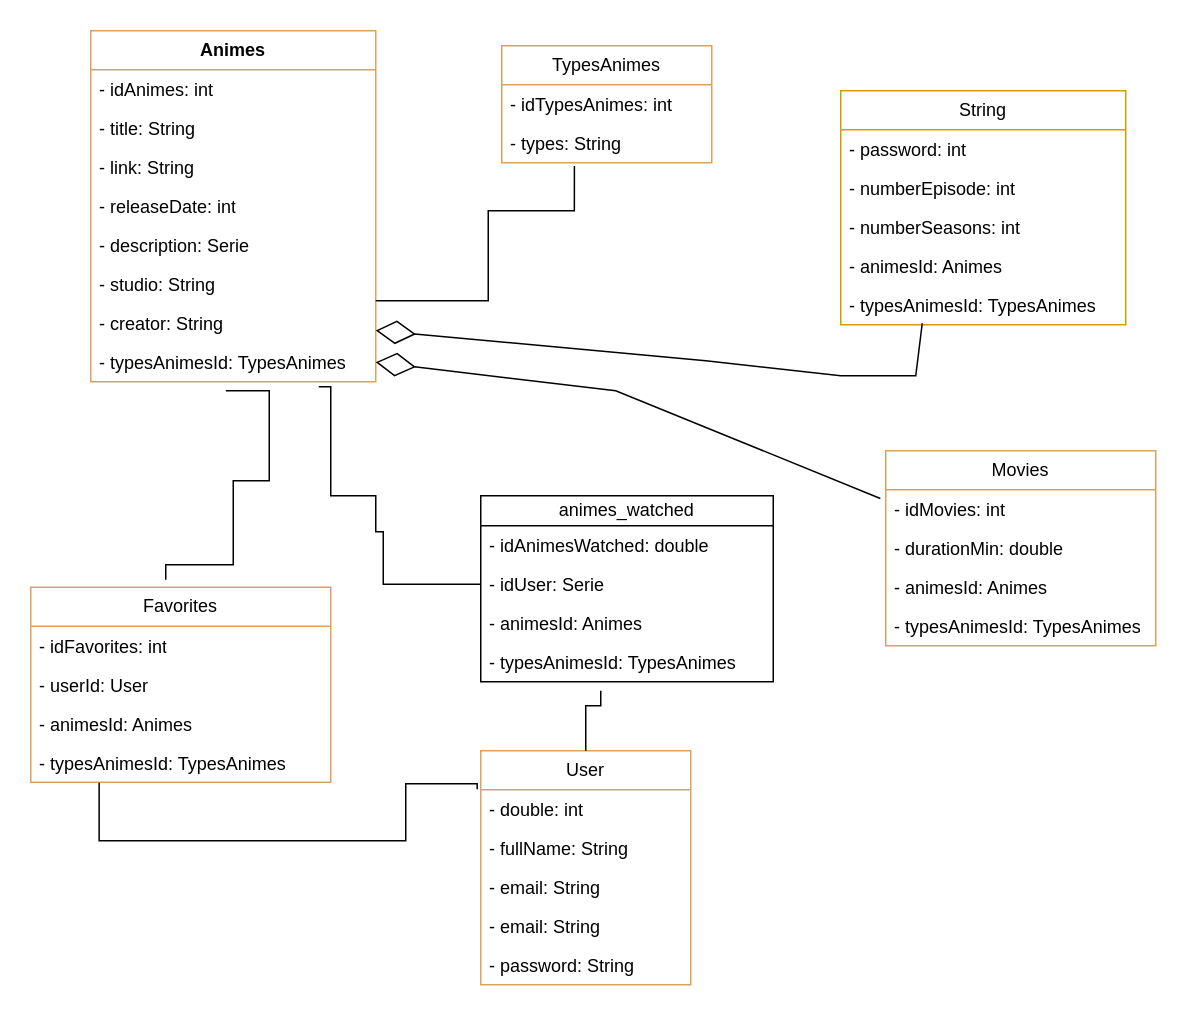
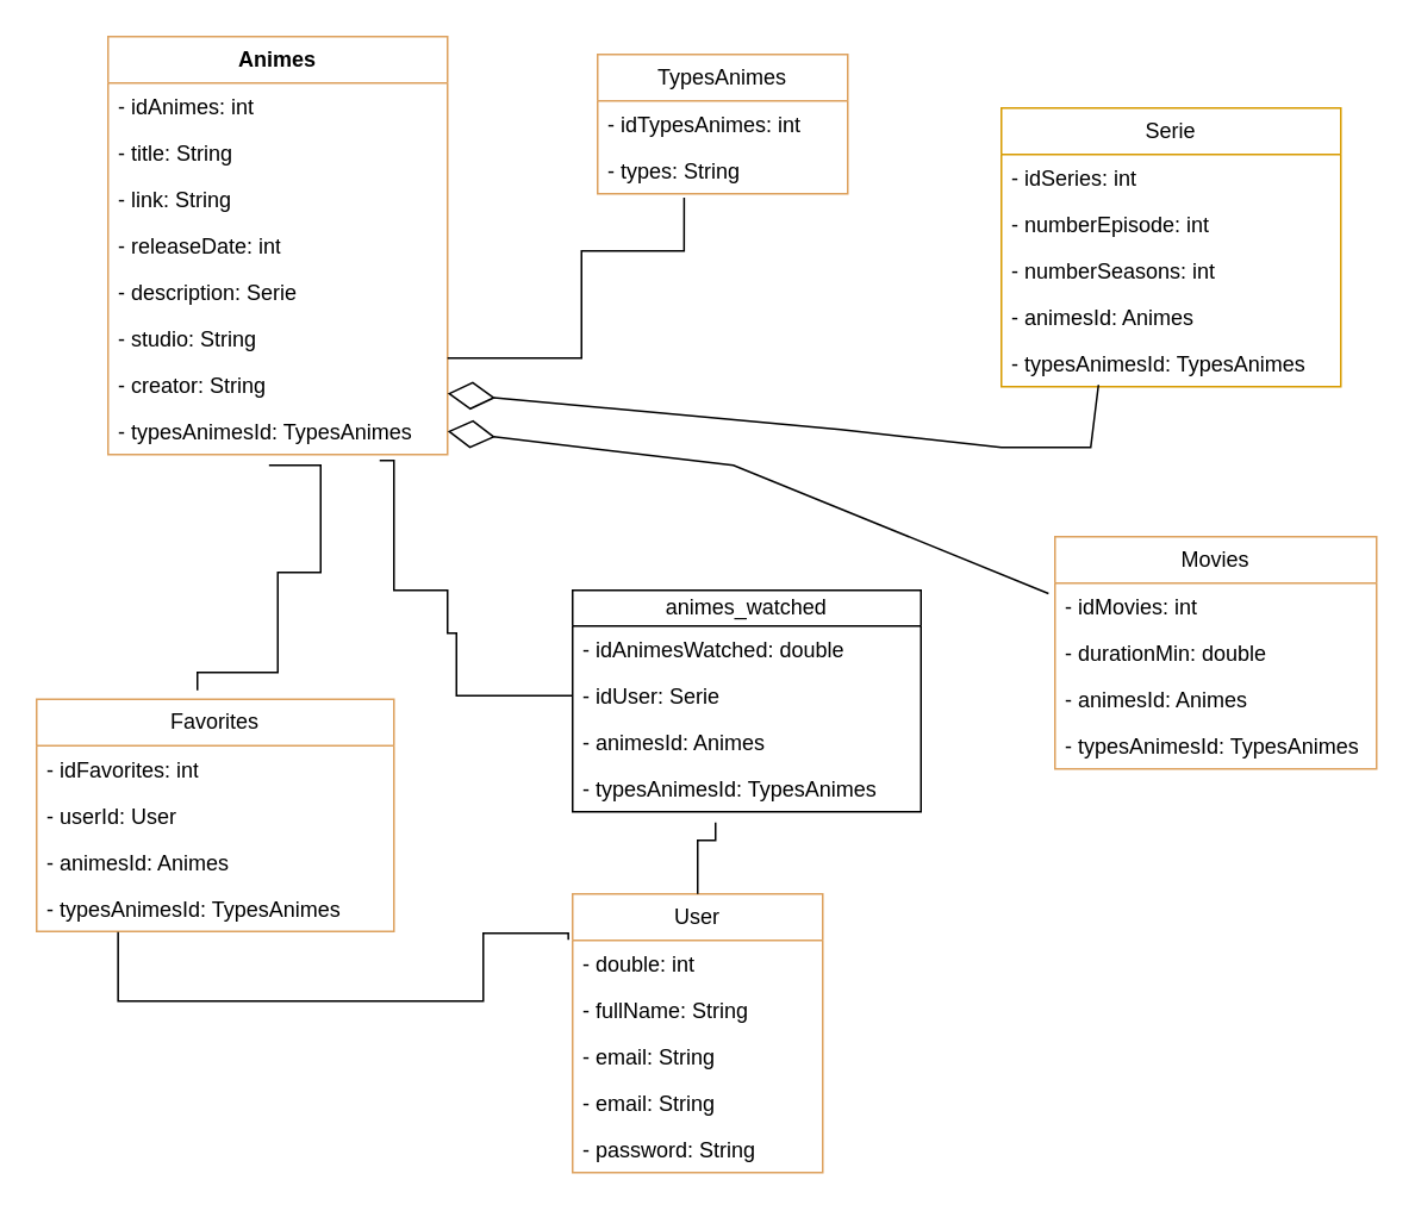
- <mxCell id="11" value="String" style="swimlane;fontStyle=0;childLayout=stackLayout;horizontal=1;startSize=26;fillColor=none;horizontalStack=0;resizeParent=1;resizeParentMax=0;resizeLast=0;collapsible=1;marginBottom=0;whiteSpace=wrap;html=1;strokeColor=#d79b00;labelBackgroundColor=none;fontColor=#000000;" parent="1" vertex="1"><mxGeometry x="560" y="60" width="190" height="156" as="geometry" /></mxCell>
+ <mxCell id="11" value="Serie" style="swimlane;fontStyle=0;childLayout=stackLayout;horizontal=1;startSize=26;fillColor=none;horizontalStack=0;resizeParent=1;resizeParentMax=0;resizeLast=0;collapsible=1;marginBottom=0;whiteSpace=wrap;html=1;strokeColor=#d79b00;labelBackgroundColor=none;fontColor=#000000;" parent="1" vertex="1"><mxGeometry x="560" y="60" width="190" height="156" as="geometry" /></mxCell>
- <mxCell id="12" value="- password: int" style="text;strokeColor=none;fillColor=none;align=left;verticalAlign=top;spacingLeft=4;spacingRight=4;overflow=hidden;rotatable=0;points=[[0,0.5],[1,0.5]];portConstraint=eastwest;whiteSpace=wrap;html=1;fontColor=#000000;labelBackgroundColor=none;" parent="11" vertex="1"><mxGeometry y="26" width="190" height="26" as="geometry" /></mxCell>
+ <mxCell id="12" value="- idSeries: int" style="text;strokeColor=none;fillColor=none;align=left;verticalAlign=top;spacingLeft=4;spacingRight=4;overflow=hidden;rotatable=0;points=[[0,0.5],[1,0.5]];portConstraint=eastwest;whiteSpace=wrap;html=1;fontColor=#000000;labelBackgroundColor=none;" parent="11" vertex="1"><mxGeometry y="26" width="190" height="26" as="geometry" /></mxCell>
